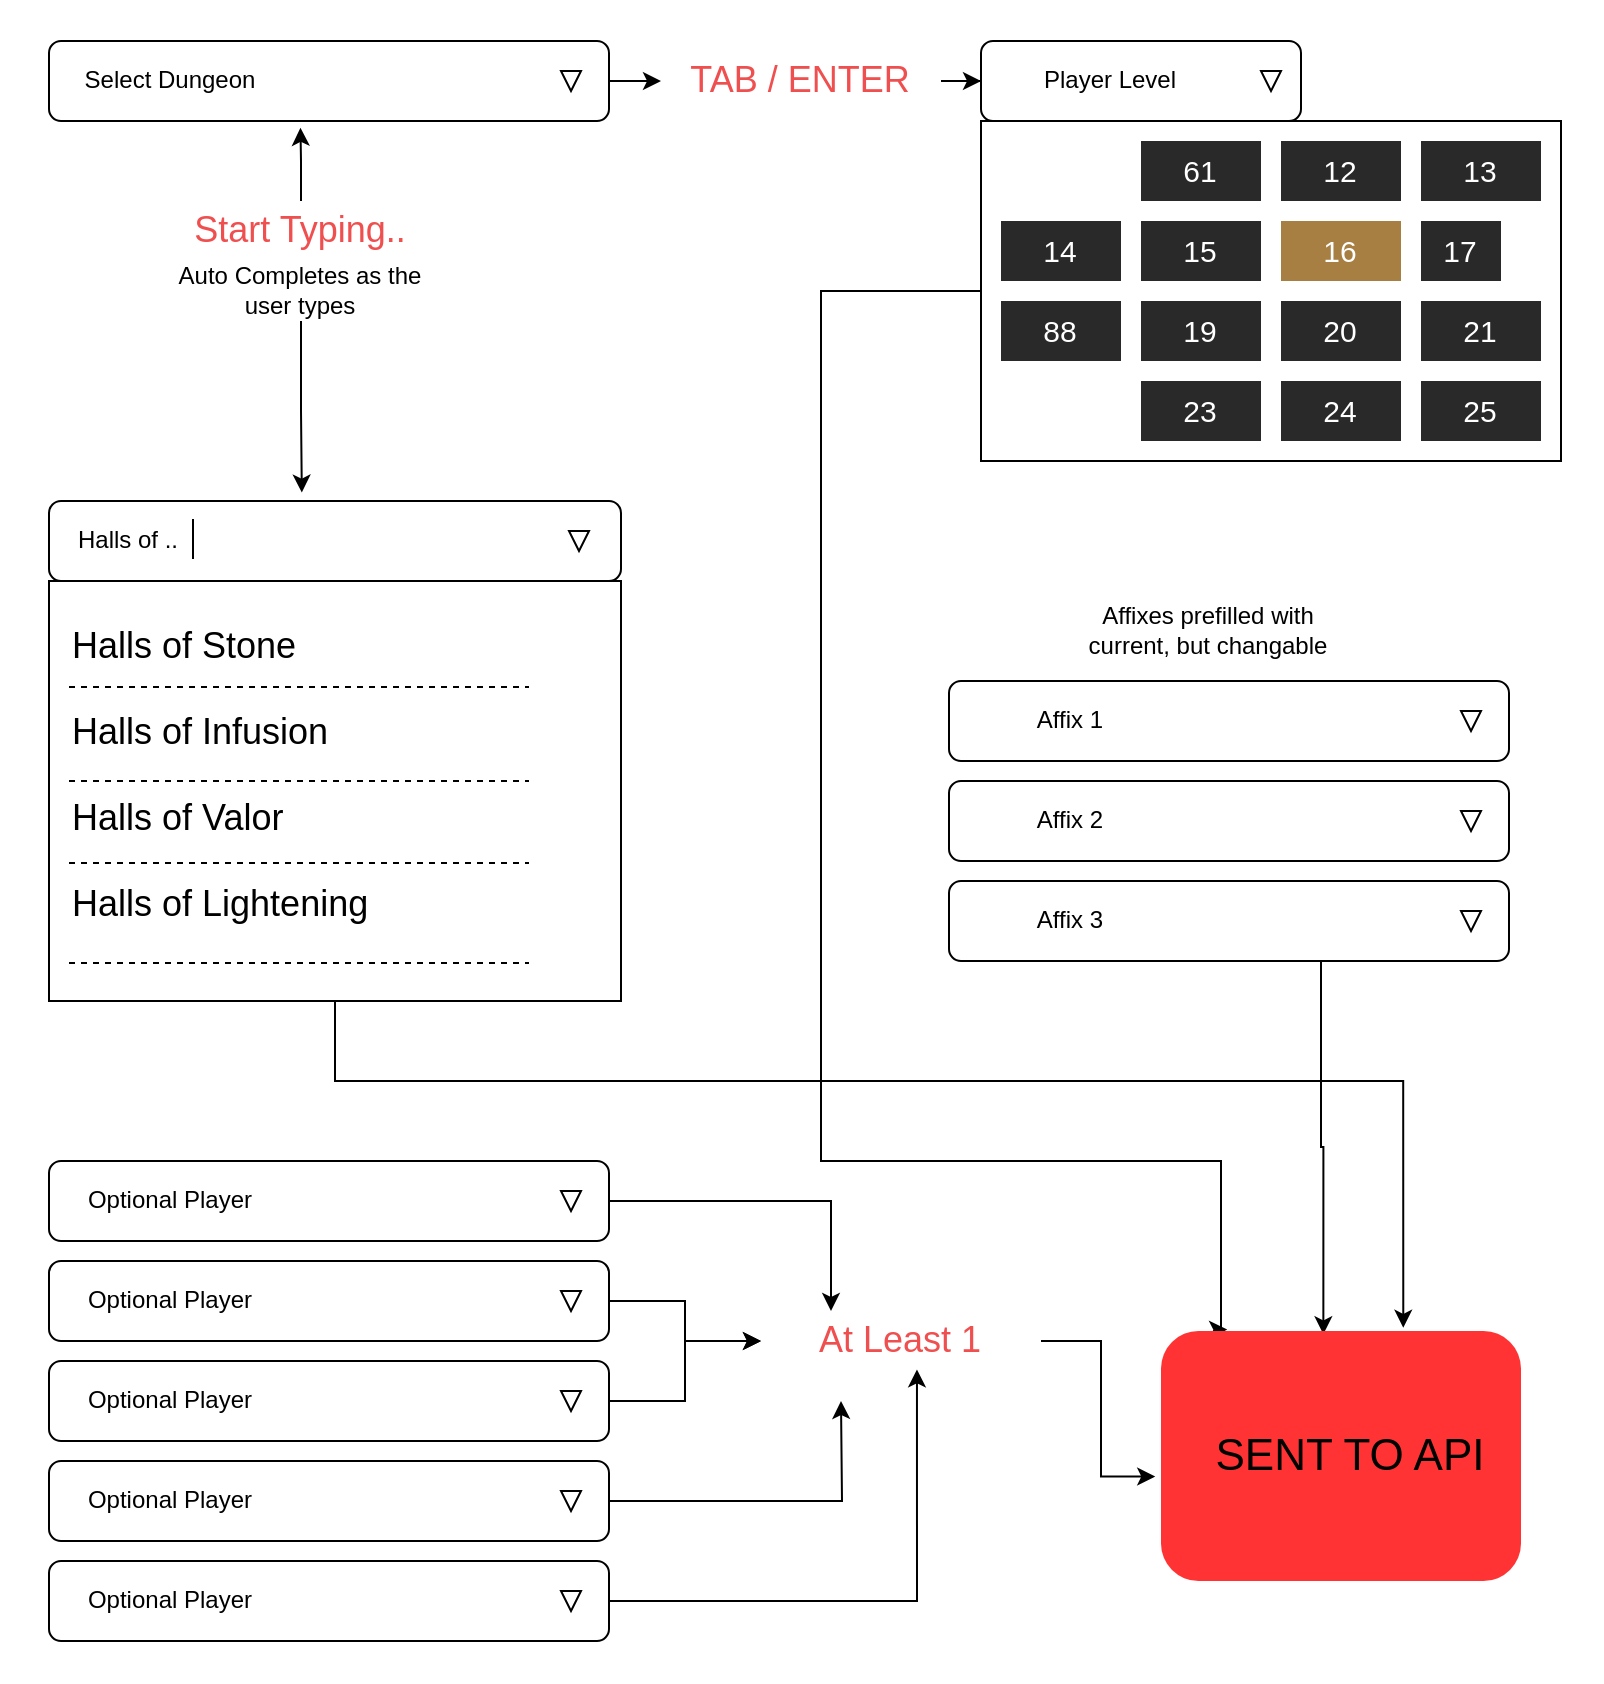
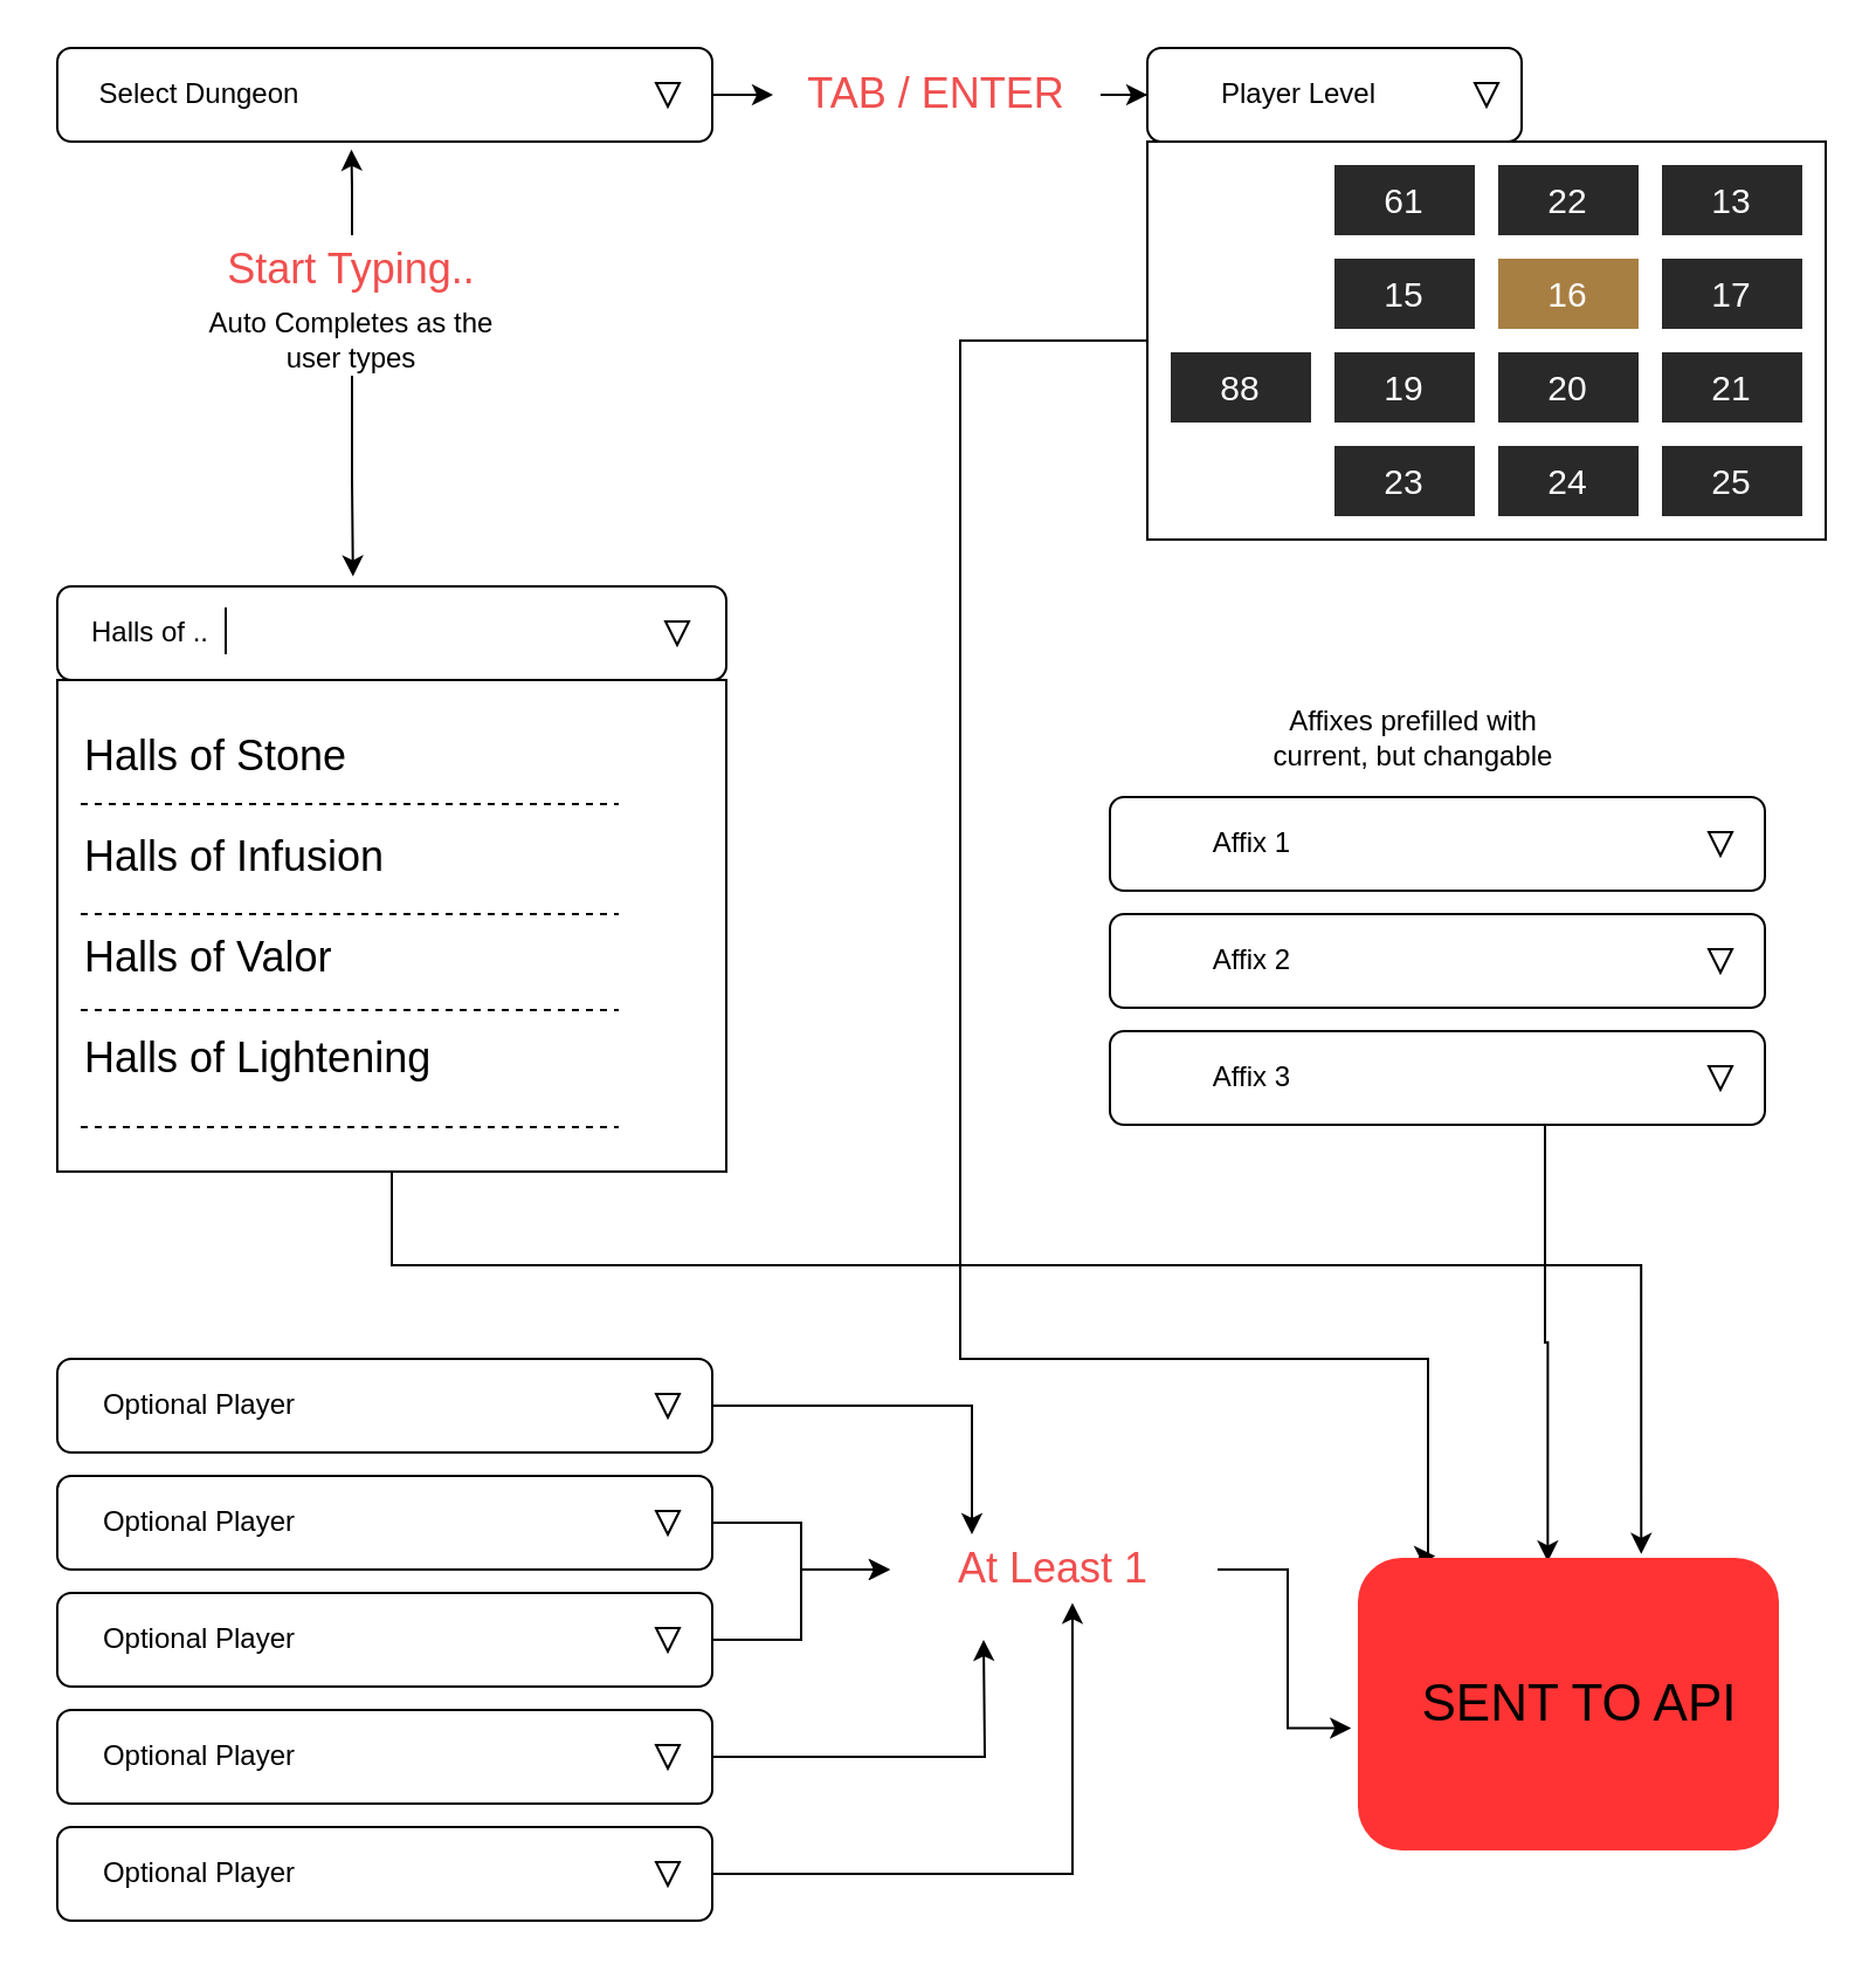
- <mxCell id="29" value="12" style="text;strokeColor=none;align=center;fillColor=#292929;html=1;verticalAlign=middle;whiteSpace=wrap;rounded=0;fontSize=15;fontColor=#ffffff;" vertex="1" parent="1"><mxGeometry x="640" y="70" width="60" height="30" as="geometry" /></mxCell>
+ <mxCell id="29" value="22" style="text;strokeColor=none;align=center;fillColor=#292929;html=1;verticalAlign=middle;whiteSpace=wrap;rounded=0;fontSize=15;fontColor=#ffffff;" vertex="1" parent="1"><mxGeometry x="640" y="70" width="60" height="30" as="geometry" /></mxCell>
- <mxCell id="31" value="14" style="text;strokeColor=none;align=center;fillColor=#292929;html=1;verticalAlign=middle;whiteSpace=wrap;rounded=0;fontSize=15;fontColor=#ffffff;" vertex="1" parent="1"><mxGeometry x="500" y="110" width="60" height="30" as="geometry" /></mxCell>
- <mxCell id="34" value="17" style="text;strokeColor=none;align=center;fillColor=#292929;html=1;verticalAlign=middle;whiteSpace=wrap;rounded=0;fontSize=15;fontColor=#ffffff;" vertex="1" parent="1"><mxGeometry x="710" y="110" width="40" height="30" as="geometry" /></mxCell>
+ <mxCell id="34" value="17" style="text;strokeColor=none;align=center;fillColor=#292929;html=1;verticalAlign=middle;whiteSpace=wrap;rounded=0;fontSize=15;fontColor=#ffffff;" vertex="1" parent="1"><mxGeometry x="710" y="110" width="60" height="30" as="geometry" /></mxCell>
